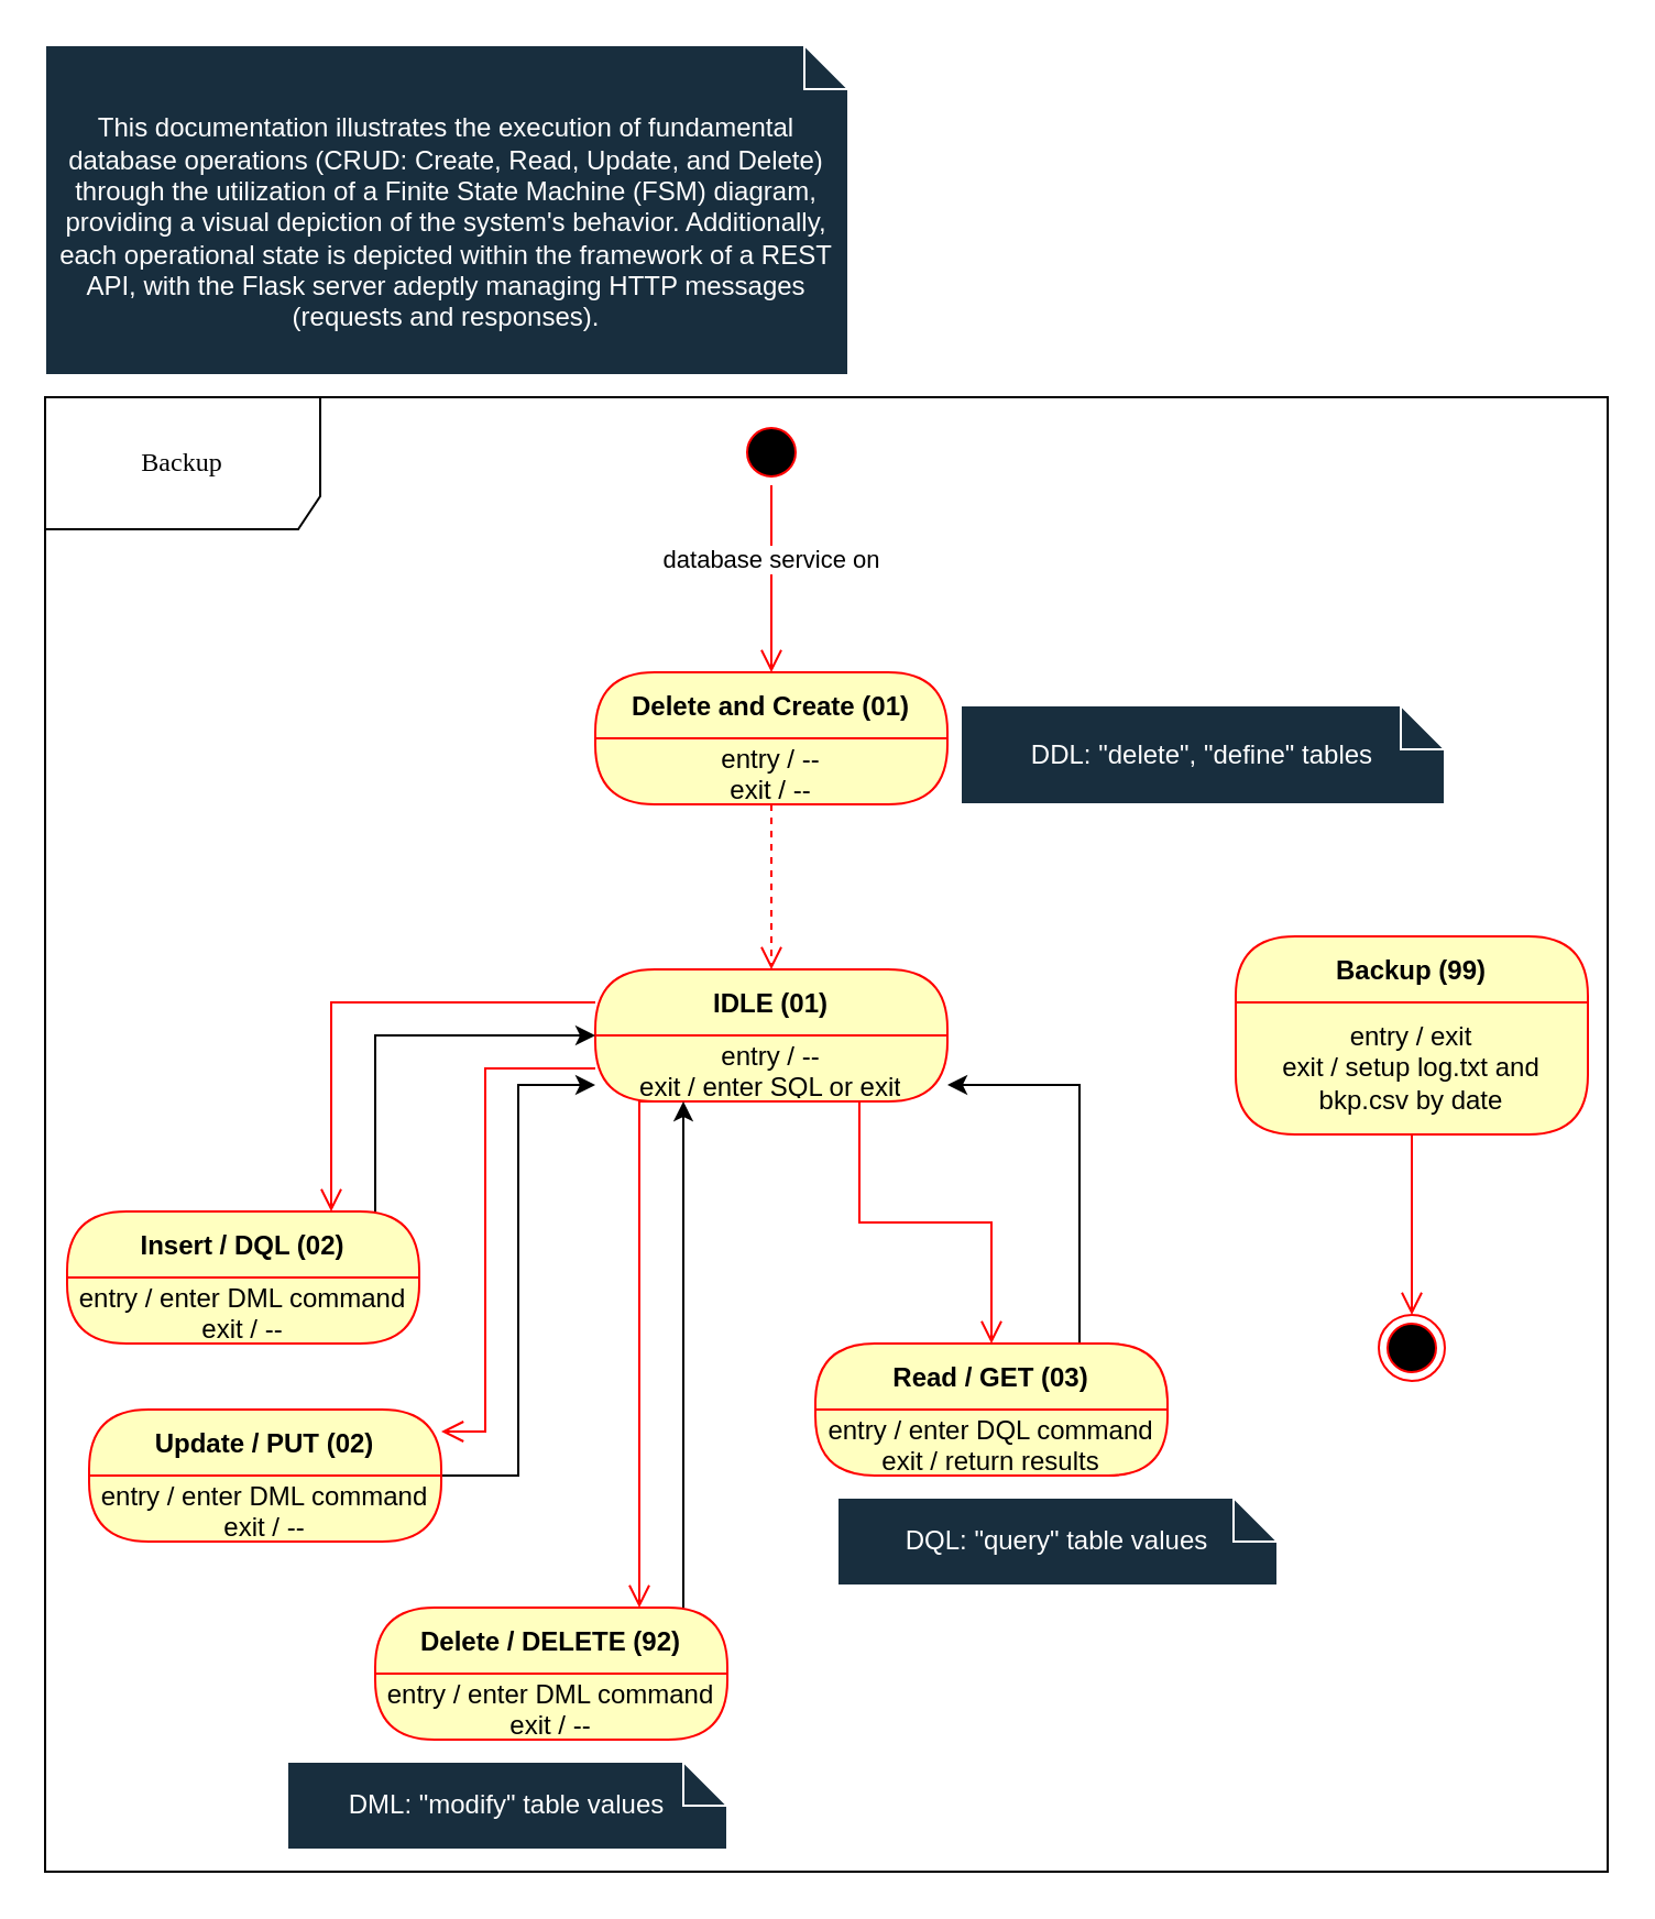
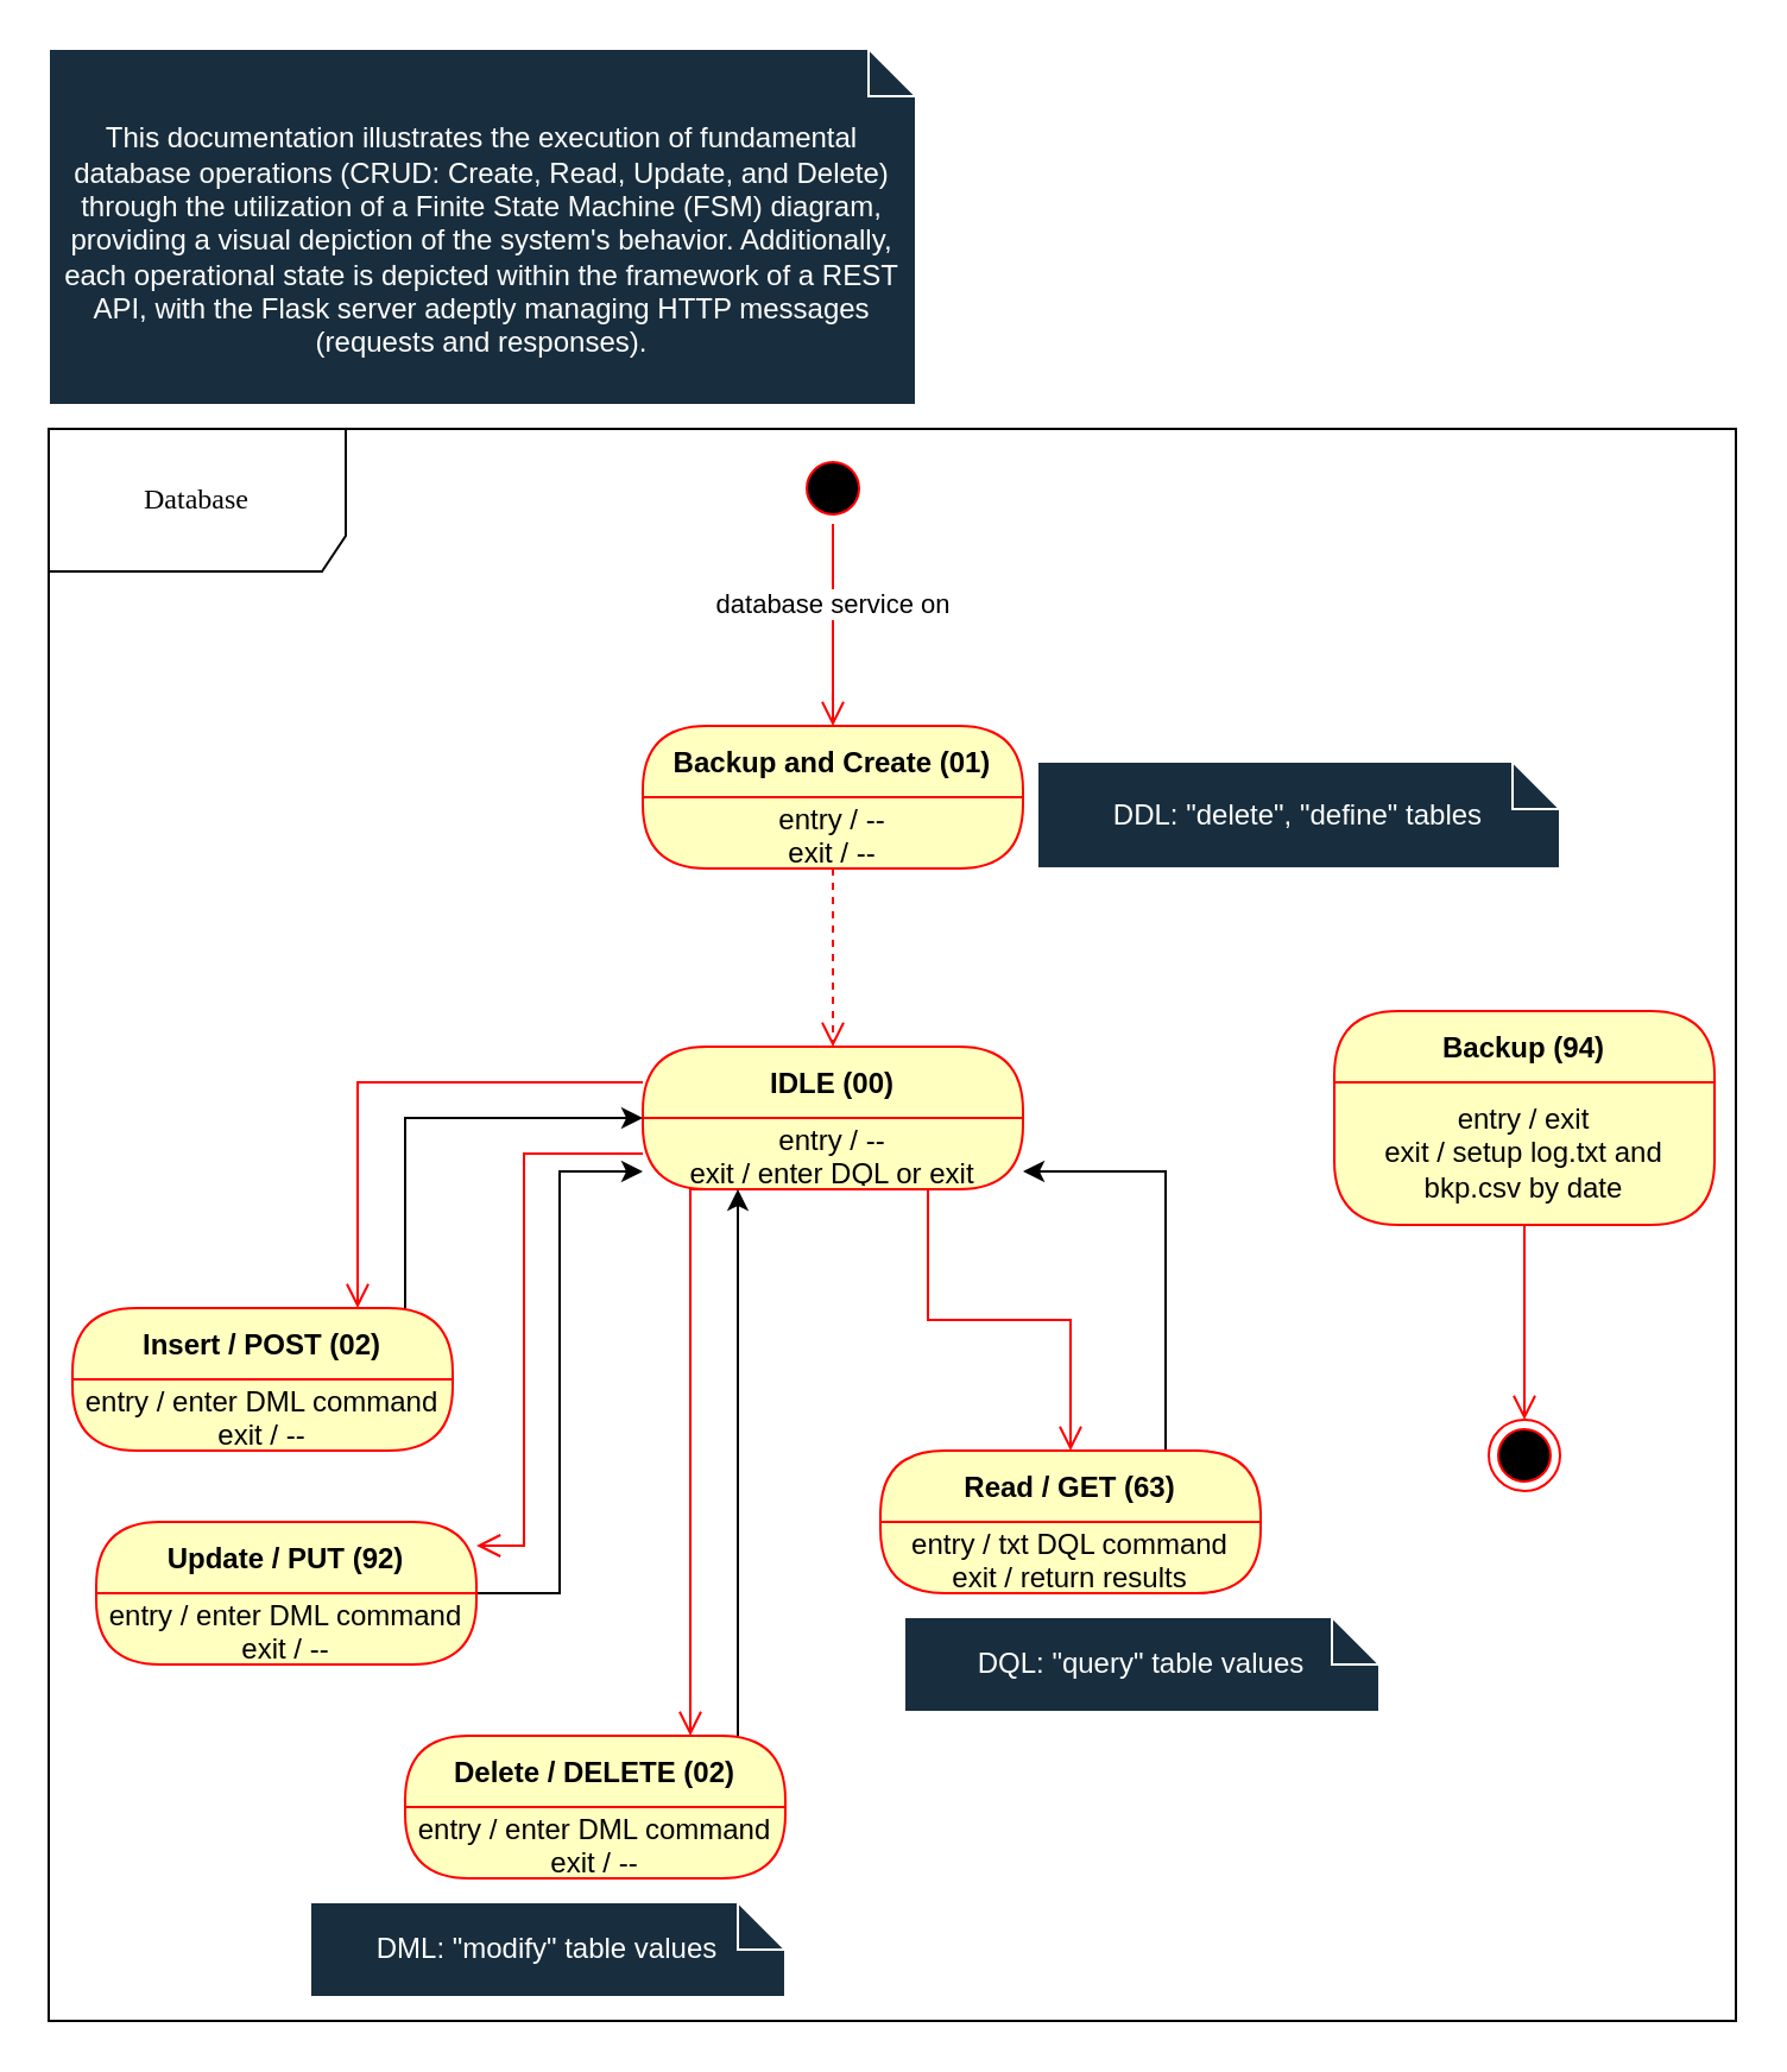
- <mxCell id="2" value="Backup" style="shape=umlFrame;whiteSpace=wrap;html=1;rounded=1;shadow=0;comic=0;labelBackgroundColor=none;strokeWidth=1;fontFamily=Verdana;fontSize=12;align=center;width=125;height=60;" parent="1" vertex="1"><mxGeometry x="20" y="180" width="710" height="670" as="geometry" /></mxCell>
+ <mxCell id="2" value="Database" style="shape=umlFrame;whiteSpace=wrap;html=1;rounded=1;shadow=0;comic=0;labelBackgroundColor=none;strokeWidth=1;fontFamily=Verdana;fontSize=12;align=center;width=125;height=60;" parent="1" vertex="1"><mxGeometry x="20" y="180" width="710" height="670" as="geometry" /></mxCell>
- <mxCell id="3" value="Delete and Create (01)" style="swimlane;fontStyle=1;align=center;verticalAlign=middle;childLayout=stackLayout;horizontal=1;startSize=30;horizontalStack=0;resizeParent=0;resizeLast=1;container=0;fontColor=#000000;collapsible=0;rounded=1;arcSize=30;strokeColor=#ff0000;fillColor=#ffffc0;swimlaneFillColor=#ffffc0;dropTarget=0;" parent="1" vertex="1"><mxGeometry x="270" y="305" width="160" height="60" as="geometry" /></mxCell>
+ <mxCell id="3" value="Backup and Create (01)" style="swimlane;fontStyle=1;align=center;verticalAlign=middle;childLayout=stackLayout;horizontal=1;startSize=30;horizontalStack=0;resizeParent=0;resizeLast=1;container=0;fontColor=#000000;collapsible=0;rounded=1;arcSize=30;strokeColor=#ff0000;fillColor=#ffffc0;swimlaneFillColor=#ffffc0;dropTarget=0;" parent="1" vertex="1"><mxGeometry x="270" y="305" width="160" height="60" as="geometry" /></mxCell>
- <mxCell id="22" value="Backup (99)" style="swimlane;fontStyle=1;align=center;verticalAlign=middle;childLayout=stackLayout;horizontal=1;startSize=30;horizontalStack=0;resizeParent=0;resizeLast=1;container=0;fontColor=#000000;collapsible=0;rounded=1;arcSize=30;strokeColor=#ff0000;fillColor=#ffffc0;swimlaneFillColor=#ffffc0;dropTarget=0;" parent="1" vertex="1"><mxGeometry x="561" y="425" width="160" height="90" as="geometry" /></mxCell>
+ <mxCell id="22" value="Backup (94)" style="swimlane;fontStyle=1;align=center;verticalAlign=middle;childLayout=stackLayout;horizontal=1;startSize=30;horizontalStack=0;resizeParent=0;resizeLast=1;container=0;fontColor=#000000;collapsible=0;rounded=1;arcSize=30;strokeColor=#ff0000;fillColor=#ffffc0;swimlaneFillColor=#ffffc0;dropTarget=0;" parent="1" vertex="1"><mxGeometry x="561" y="425" width="160" height="90" as="geometry" /></mxCell>
- <mxCell id="6" value="IDLE (01)" style="swimlane;fontStyle=1;align=center;verticalAlign=middle;childLayout=stackLayout;horizontal=1;startSize=30;horizontalStack=0;resizeParent=0;resizeLast=1;container=0;fontColor=#000000;collapsible=0;rounded=1;arcSize=30;strokeColor=#ff0000;fillColor=#ffffc0;swimlaneFillColor=#ffffc0;dropTarget=0;" parent="1" vertex="1"><mxGeometry x="270" y="440" width="160" height="60" as="geometry" /></mxCell>
+ <mxCell id="6" value="IDLE (00)" style="swimlane;fontStyle=1;align=center;verticalAlign=middle;childLayout=stackLayout;horizontal=1;startSize=30;horizontalStack=0;resizeParent=0;resizeLast=1;container=0;fontColor=#000000;collapsible=0;rounded=1;arcSize=30;strokeColor=#ff0000;fillColor=#ffffc0;swimlaneFillColor=#ffffc0;dropTarget=0;" parent="1" vertex="1"><mxGeometry x="270" y="440" width="160" height="60" as="geometry" /></mxCell>
- <mxCell id="7" value="entry / --&lt;br&gt;exit / enter SQL or exit" style="text;html=1;strokeColor=none;fillColor=none;align=center;verticalAlign=middle;spacingLeft=4;spacingRight=4;whiteSpace=wrap;overflow=hidden;rotatable=0;fontColor=#000000;" parent="6" vertex="1"><mxGeometry y="30" width="160" height="30" as="geometry" /></mxCell>
+ <mxCell id="7" value="entry / --&lt;br&gt;exit / enter DQL or exit" style="text;html=1;strokeColor=none;fillColor=none;align=center;verticalAlign=middle;spacingLeft=4;spacingRight=4;whiteSpace=wrap;overflow=hidden;rotatable=0;fontColor=#000000;" parent="6" vertex="1"><mxGeometry y="30" width="160" height="30" as="geometry" /></mxCell>
- <mxCell id="30" value="Insert / DQL (02)" style="swimlane;fontStyle=1;align=center;verticalAlign=middle;childLayout=stackLayout;horizontal=1;startSize=30;horizontalStack=0;resizeParent=0;resizeLast=1;container=0;fontColor=#000000;collapsible=0;rounded=1;arcSize=30;strokeColor=#ff0000;fillColor=#ffffc0;swimlaneFillColor=#ffffc0;dropTarget=0;" parent="1" vertex="1"><mxGeometry x="30" y="550" width="160" height="60" as="geometry" /></mxCell>
+ <mxCell id="30" value="Insert / POST (02)" style="swimlane;fontStyle=1;align=center;verticalAlign=middle;childLayout=stackLayout;horizontal=1;startSize=30;horizontalStack=0;resizeParent=0;resizeLast=1;container=0;fontColor=#000000;collapsible=0;rounded=1;arcSize=30;strokeColor=#ff0000;fillColor=#ffffc0;swimlaneFillColor=#ffffc0;dropTarget=0;" parent="1" vertex="1"><mxGeometry x="30" y="550" width="160" height="60" as="geometry" /></mxCell>
- <mxCell id="13" value="Read / GET (03)" style="swimlane;fontStyle=1;align=center;verticalAlign=middle;childLayout=stackLayout;horizontal=1;startSize=30;horizontalStack=0;resizeParent=0;resizeLast=1;container=0;fontColor=#000000;collapsible=0;rounded=1;arcSize=30;strokeColor=#ff0000;fillColor=#ffffc0;swimlaneFillColor=#ffffc0;dropTarget=0;" parent="1" vertex="1"><mxGeometry x="370" y="610" width="160" height="60" as="geometry" /></mxCell>
+ <mxCell id="13" value="Read / GET (63)" style="swimlane;fontStyle=1;align=center;verticalAlign=middle;childLayout=stackLayout;horizontal=1;startSize=30;horizontalStack=0;resizeParent=0;resizeLast=1;container=0;fontColor=#000000;collapsible=0;rounded=1;arcSize=30;strokeColor=#ff0000;fillColor=#ffffc0;swimlaneFillColor=#ffffc0;dropTarget=0;" parent="1" vertex="1"><mxGeometry x="370" y="610" width="160" height="60" as="geometry" /></mxCell>
- <mxCell id="14" value="entry / enter DQL command&lt;br&gt;exit / return results" style="text;html=1;strokeColor=none;fillColor=none;align=center;verticalAlign=middle;spacingLeft=4;spacingRight=4;whiteSpace=wrap;overflow=hidden;rotatable=0;fontColor=#000000;" parent="13" vertex="1"><mxGeometry y="30" width="160" height="30" as="geometry" /></mxCell>
+ <mxCell id="14" value="entry / txt DQL command&lt;br&gt;exit / return results" style="text;html=1;strokeColor=none;fillColor=none;align=center;verticalAlign=middle;spacingLeft=4;spacingRight=4;whiteSpace=wrap;overflow=hidden;rotatable=0;fontColor=#000000;" parent="13" vertex="1"><mxGeometry y="30" width="160" height="30" as="geometry" /></mxCell>
- <mxCell id="27" value="Update / PUT (02)" style="swimlane;fontStyle=1;align=center;verticalAlign=middle;childLayout=stackLayout;horizontal=1;startSize=30;horizontalStack=0;resizeParent=0;resizeLast=1;container=0;fontColor=#000000;collapsible=0;rounded=1;arcSize=30;strokeColor=#ff0000;fillColor=#ffffc0;swimlaneFillColor=#ffffc0;dropTarget=0;" parent="1" vertex="1"><mxGeometry x="40" y="640" width="160" height="60" as="geometry" /></mxCell>
+ <mxCell id="27" value="Update / PUT (92)" style="swimlane;fontStyle=1;align=center;verticalAlign=middle;childLayout=stackLayout;horizontal=1;startSize=30;horizontalStack=0;resizeParent=0;resizeLast=1;container=0;fontColor=#000000;collapsible=0;rounded=1;arcSize=30;strokeColor=#ff0000;fillColor=#ffffc0;swimlaneFillColor=#ffffc0;dropTarget=0;" parent="1" vertex="1"><mxGeometry x="40" y="640" width="160" height="60" as="geometry" /></mxCell>
- <mxCell id="10" value="Delete / DELETE (92)" style="swimlane;fontStyle=1;align=center;verticalAlign=middle;childLayout=stackLayout;horizontal=1;startSize=30;horizontalStack=0;resizeParent=0;resizeLast=1;container=0;fontColor=#000000;collapsible=0;rounded=1;arcSize=30;strokeColor=#ff0000;fillColor=#ffffc0;swimlaneFillColor=#ffffc0;dropTarget=0;" parent="1" vertex="1"><mxGeometry x="170" y="730" width="160" height="60" as="geometry" /></mxCell>
+ <mxCell id="10" value="Delete / DELETE (02)" style="swimlane;fontStyle=1;align=center;verticalAlign=middle;childLayout=stackLayout;horizontal=1;startSize=30;horizontalStack=0;resizeParent=0;resizeLast=1;container=0;fontColor=#000000;collapsible=0;rounded=1;arcSize=30;strokeColor=#ff0000;fillColor=#ffffc0;swimlaneFillColor=#ffffc0;dropTarget=0;" parent="1" vertex="1"><mxGeometry x="170" y="730" width="160" height="60" as="geometry" /></mxCell>
